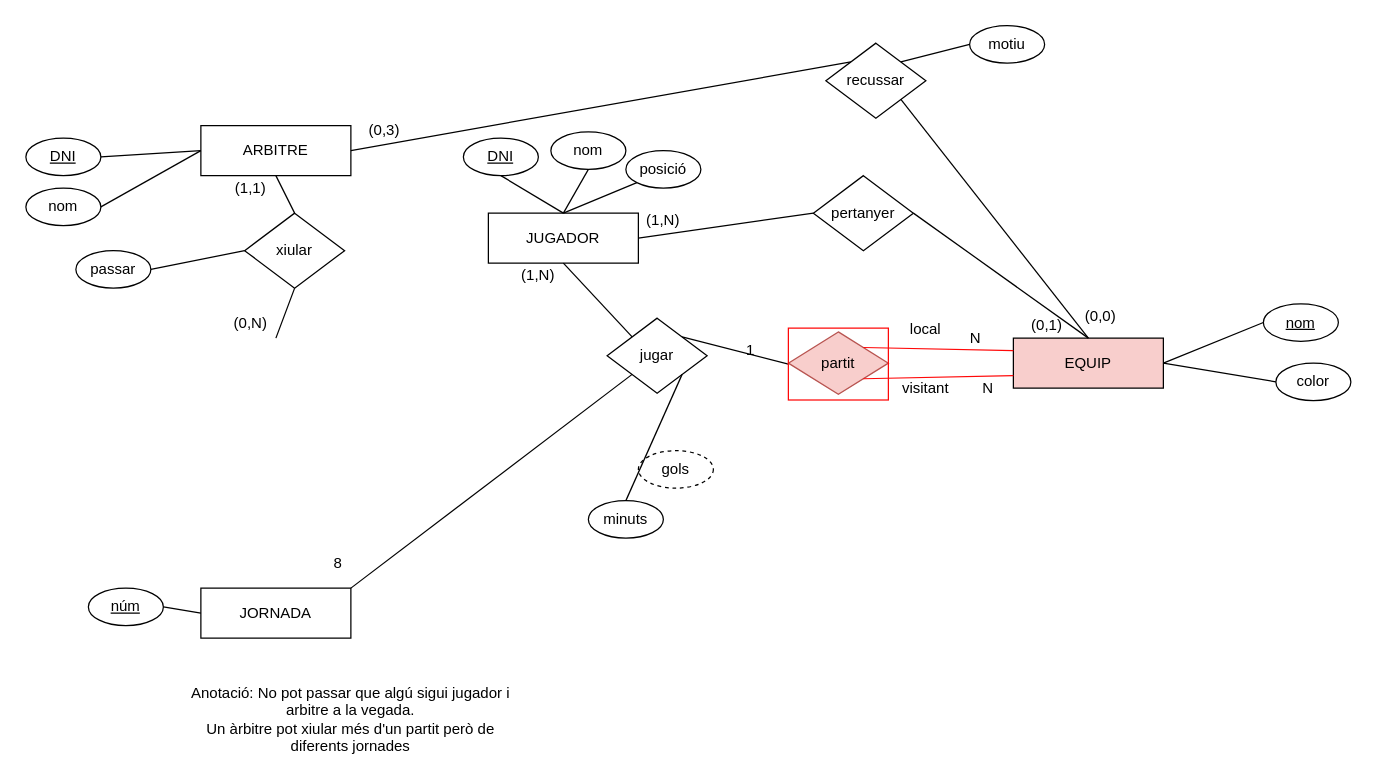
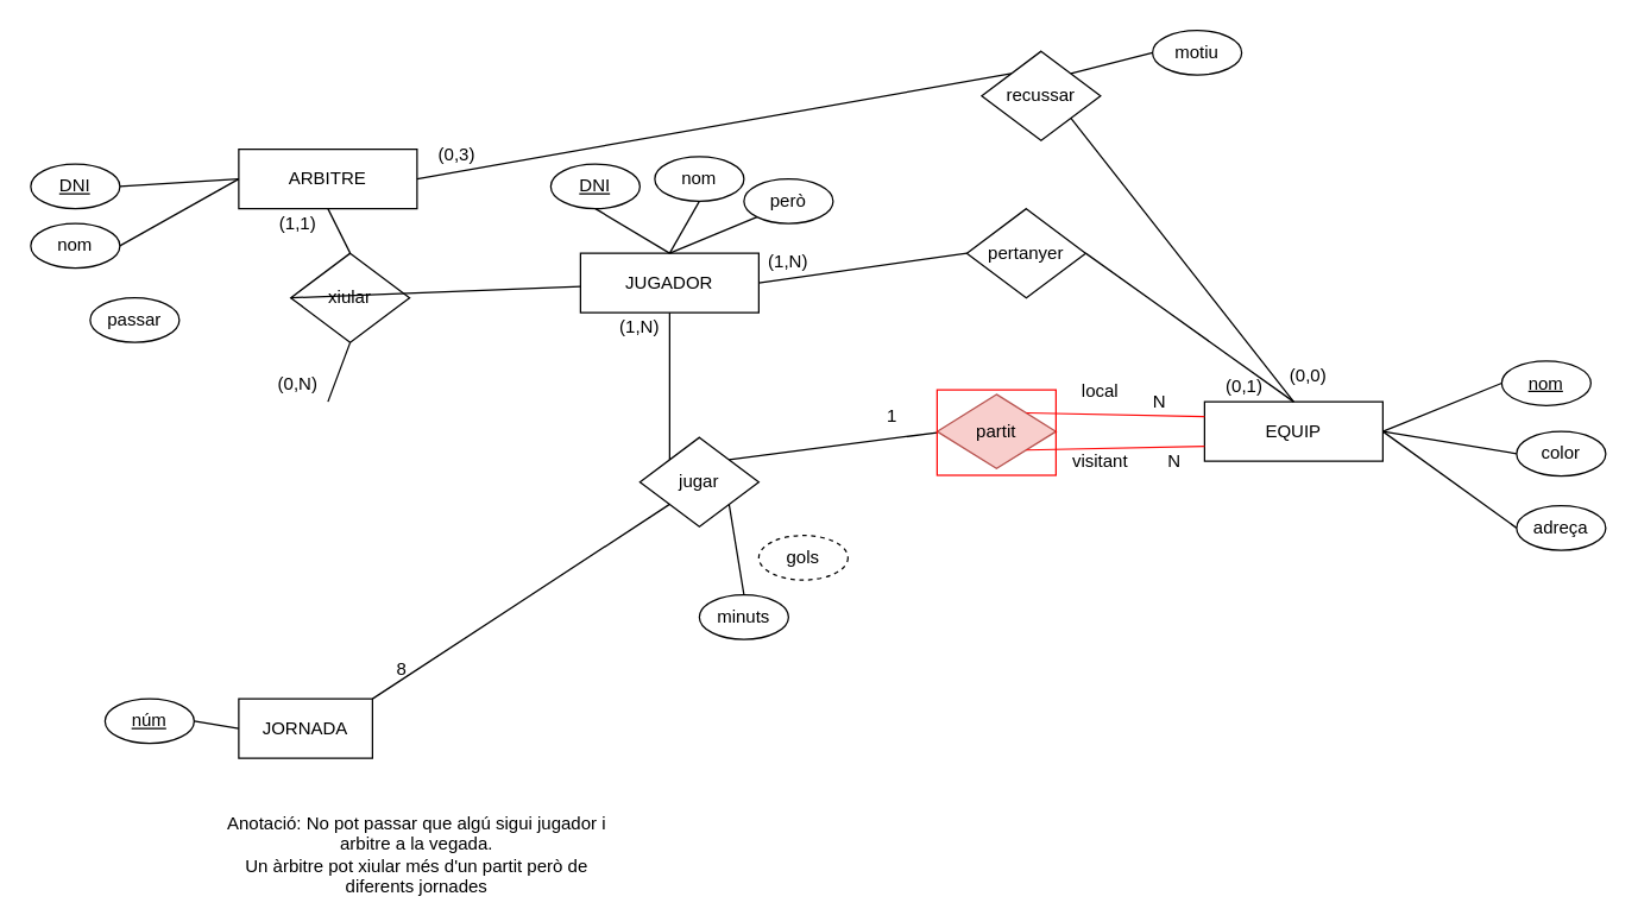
- <mxCell id="33" value="posició" style="ellipse;whiteSpace=wrap;html=1;" parent="1" vertex="1"><mxGeometry x="500" y="120" width="60" height="30" as="geometry" /></mxCell>
+ <mxCell id="33" value="però" style="ellipse;whiteSpace=wrap;html=1;" parent="1" vertex="1"><mxGeometry x="500" y="120" width="60" height="30" as="geometry" /></mxCell>
- <mxCell id="47" value="" style="endArrow=none;html=1;entryX=1;entryY=0.5;entryDx=0;entryDy=0;exitX=0;exitY=0.5;exitDx=0;exitDy=0;" parent="1" source="21" target="46" edge="1"><mxGeometry width="50" height="50" relative="1" as="geometry"><mxPoint x="160" y="120" as="sourcePoint" /><mxPoint x="90" y="135" as="targetPoint" /></mxGeometry></mxCell>
+ <mxCell id="47" value="" style="endArrow=none;html=1;exitX=0;exitY=0.5;exitDx=0;exitDy=0;" parent="1" source="21" target="16" edge="1"><mxGeometry width="50" height="50" relative="1" as="geometry"><mxPoint x="160" y="120" as="sourcePoint" /><mxPoint x="90" y="135" as="targetPoint" /></mxGeometry></mxCell>
- <mxCell id="2" value="jugar" style="rhombus;whiteSpace=wrap;html=1;" parent="1" vertex="1"><mxGeometry x="485" y="254" width="80" height="60" as="geometry" /></mxCell>
+ <mxCell id="2" value="jugar" style="rhombus;whiteSpace=wrap;html=1;" parent="1" vertex="1"><mxGeometry x="430" y="294" width="80" height="60" as="geometry" /></mxCell>
- <mxCell id="3" value="EQUIP" style="rounded=0;whiteSpace=wrap;html=1;fillColor=#f8cecc;" parent="1" vertex="1"><mxGeometry x="810" y="270" width="120" height="40" as="geometry" /></mxCell>
+ <mxCell id="3" value="EQUIP" style="rounded=0;whiteSpace=wrap;html=1;" parent="1" vertex="1"><mxGeometry x="810" y="270" width="120" height="40" as="geometry" /></mxCell>
+ <mxCell id="11" value="" style="endArrow=none;html=1;entryX=0;entryY=0.5;entryDx=0;entryDy=0;exitX=1;exitY=0.5;exitDx=0;exitDy=0;" parent="1" source="3" target="7" edge="1"><mxGeometry width="50" height="50" relative="1" as="geometry"><mxPoint x="750" y="300" as="sourcePoint" /><mxPoint x="790" y="265" as="targetPoint" /></mxGeometry></mxCell>
+ <mxCell id="7" value="adreça" style="ellipse;whiteSpace=wrap;html=1;" parent="1" vertex="1"><mxGeometry x="1020" y="340" width="60" height="30" as="geometry" /></mxCell>
- <mxCell id="4" value="JORNADA" style="rounded=0;whiteSpace=wrap;html=1;" parent="1" vertex="1"><mxGeometry x="160" y="470" width="120" height="40" as="geometry" /></mxCell>
+ <mxCell id="4" value="JORNADA" style="rounded=0;whiteSpace=wrap;html=1;" parent="1" vertex="1"><mxGeometry x="160" y="470" width="90" height="40" as="geometry" /></mxCell>
